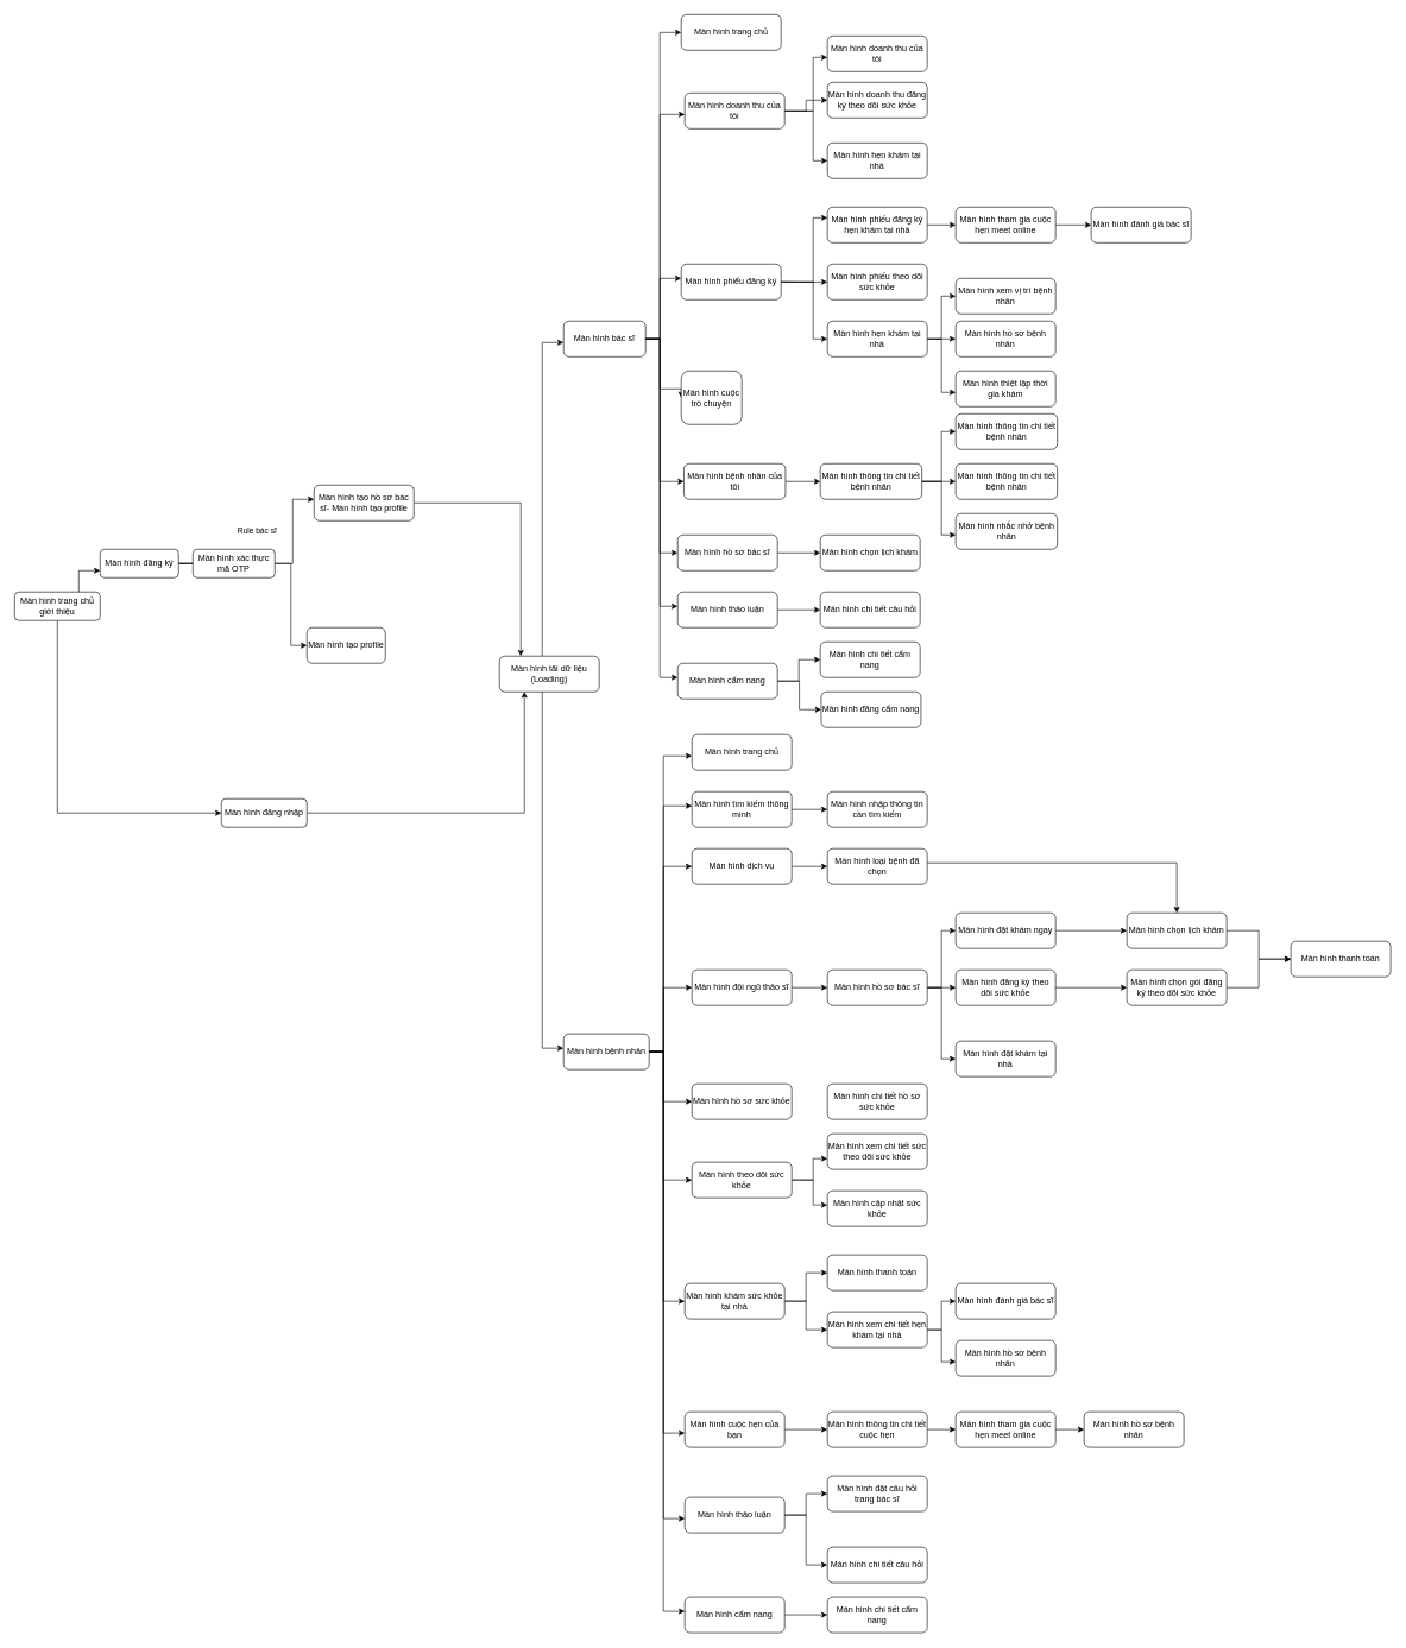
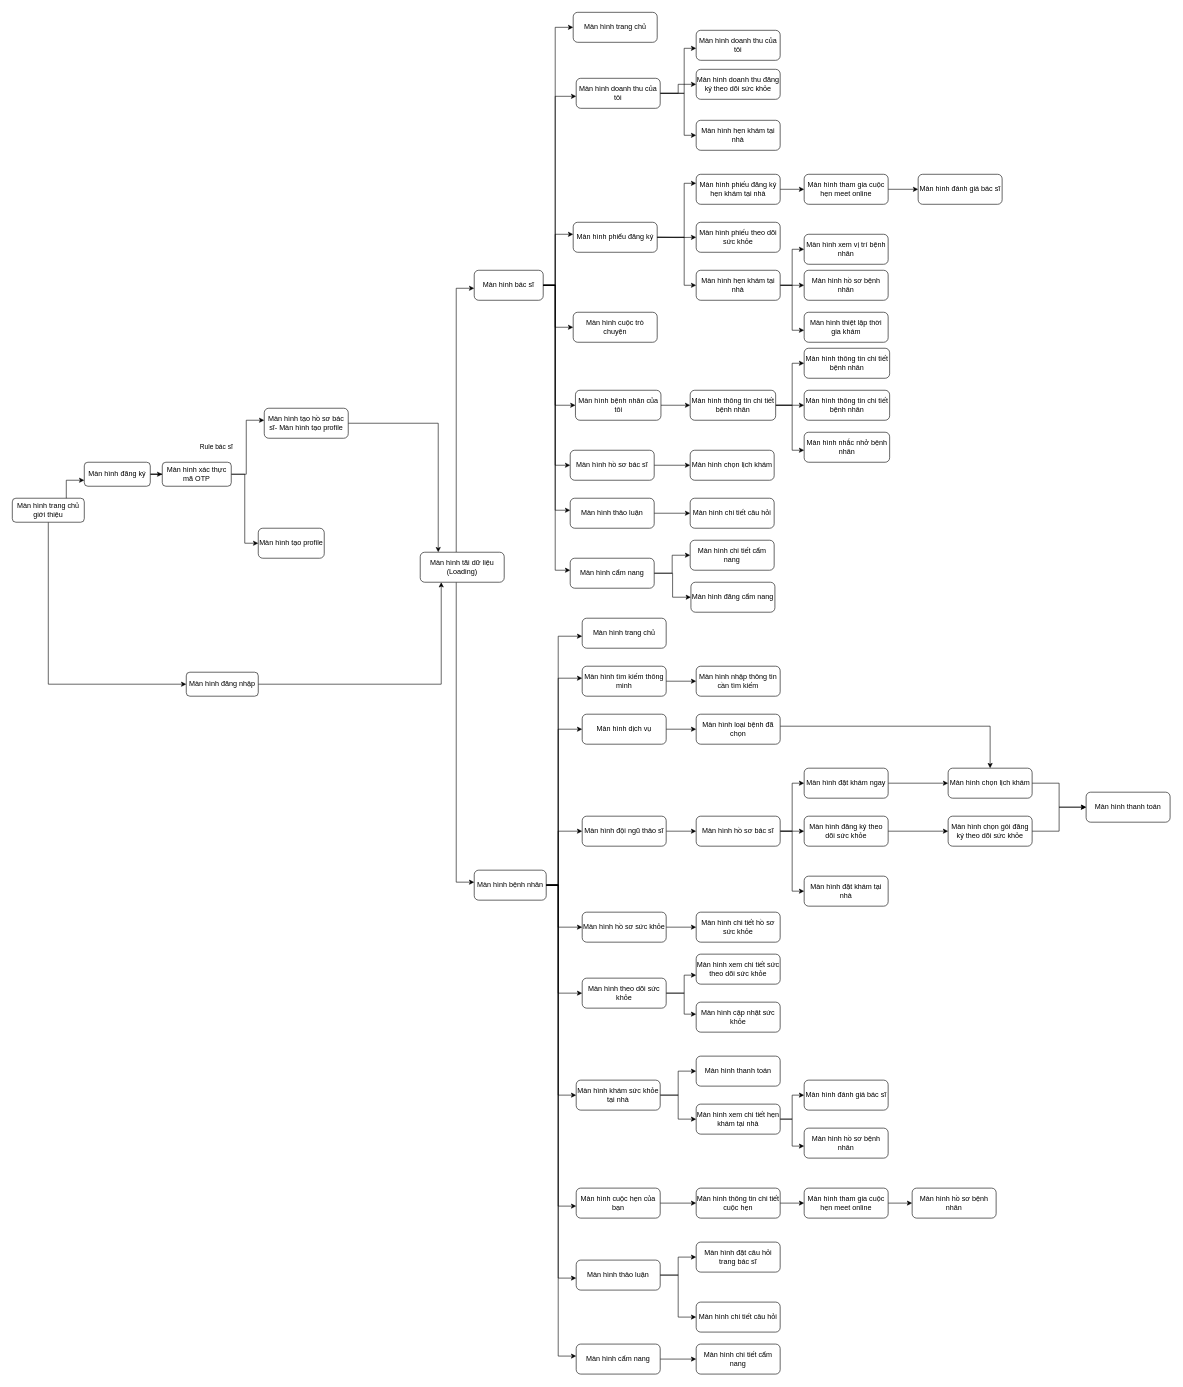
- <mxCell id="65" value="Màn hình cuộc trò chuyện" style="rounded=1;whiteSpace=wrap;html=1;" parent="1" vertex="1"><mxGeometry x="955" y="520" width="85" height="75" as="geometry" /></mxCell>
+ <mxCell id="65" value="Màn hình cuộc trò chuyện" style="rounded=1;whiteSpace=wrap;html=1;" parent="1" vertex="1"><mxGeometry x="955" y="520" width="140" height="50" as="geometry" /></mxCell>
- <mxCell id="4" value="" style="edgeStyle=orthogonalEdgeStyle;rounded=0;orthogonalLoop=1;jettySize=auto;html=1;endArrow=none;" parent="1" source="5" target="9" edge="1"><mxGeometry relative="1" as="geometry" /></mxCell>
+ <mxCell id="4" value="" style="edgeStyle=orthogonalEdgeStyle;rounded=0;orthogonalLoop=1;jettySize=auto;html=1;" parent="1" source="5" target="9" edge="1"><mxGeometry relative="1" as="geometry" /></mxCell>
+ <mxCell id="35" value="" style="edgeStyle=orthogonalEdgeStyle;rounded=0;orthogonalLoop=1;jettySize=auto;html=1;" parent="1" source="36" target="92" edge="1"><mxGeometry relative="1" as="geometry" /></mxCell>
